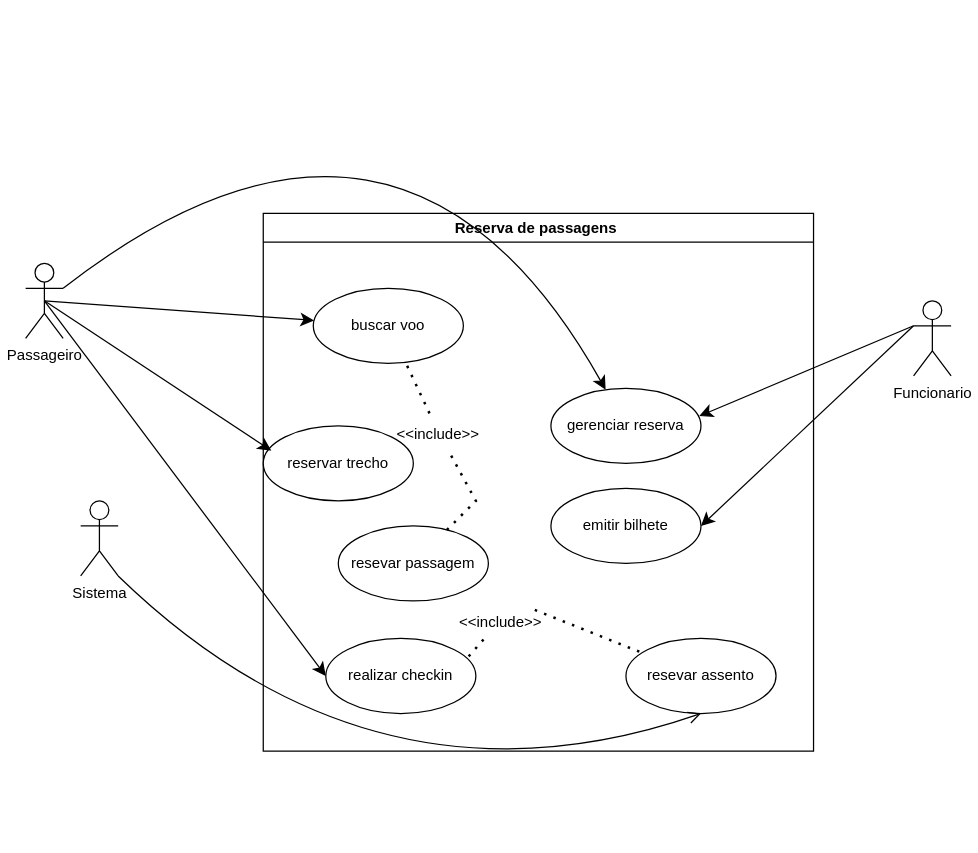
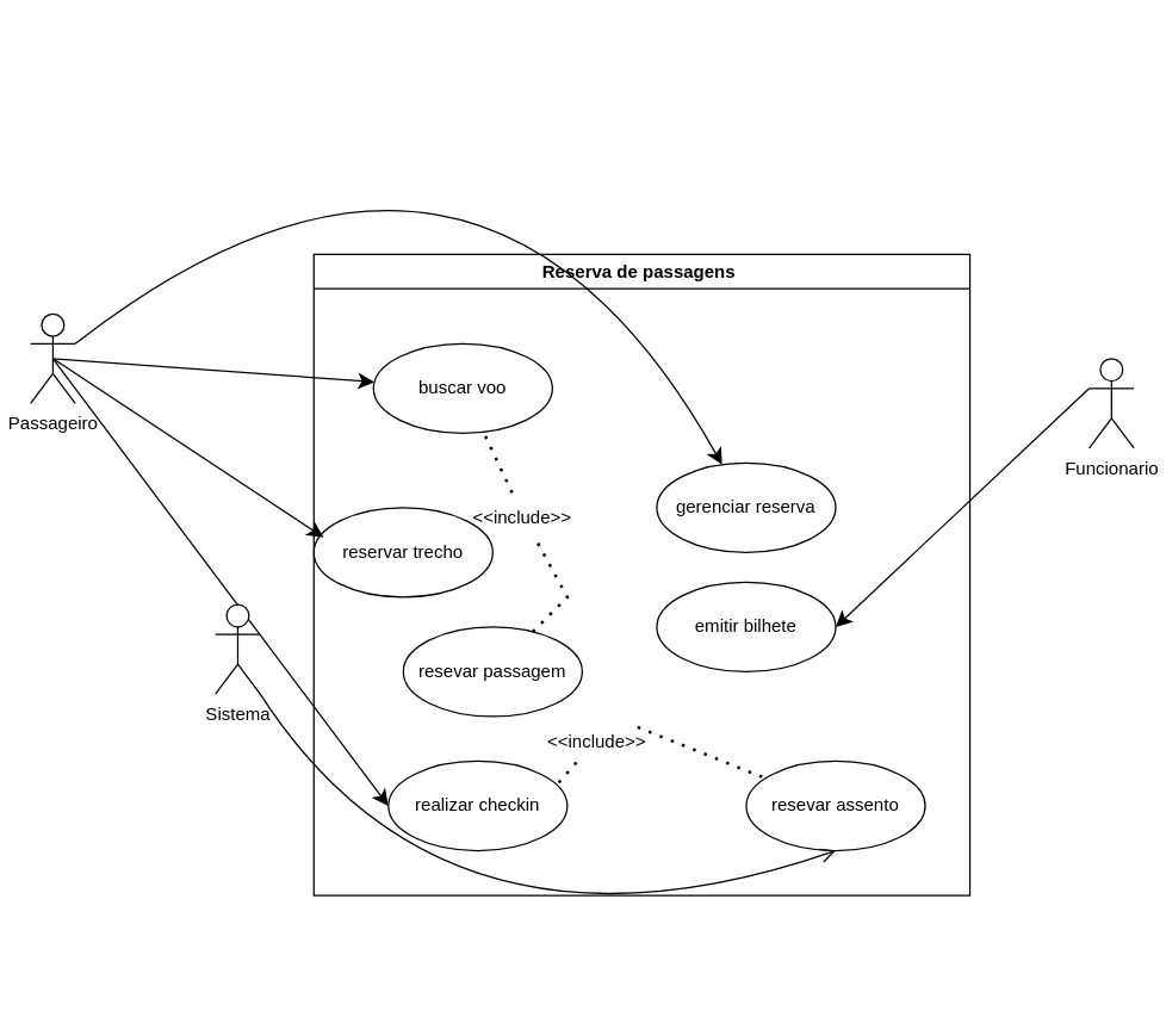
- <mxCell id="25" style="edgeStyle=none;curved=1;rounded=0;orthogonalLoop=1;jettySize=auto;html=1;exitX=0;exitY=0.333;exitDx=0;exitDy=0;exitPerimeter=0;entryX=0.989;entryY=0.369;entryDx=0;entryDy=0;entryPerimeter=0;fontSize=12;startSize=8;endSize=8;" edge="1" parent="1" source="21" target="6"><mxGeometry relative="1" as="geometry" /></mxCell>
- <mxCell id="23" value="Sistema&lt;div&gt;&lt;br/&gt;&lt;/div&gt;" style="shape=umlActor;verticalLabelPosition=bottom;verticalAlign=top;html=1;outlineConnect=0;" vertex="1" parent="1"><mxGeometry x="64" y="400" width="30" height="60" as="geometry" /></mxCell>
+ <mxCell id="23" value="Sistema&lt;div&gt;&lt;br/&gt;&lt;/div&gt;" style="shape=umlActor;verticalLabelPosition=bottom;verticalAlign=top;html=1;outlineConnect=0;" vertex="1" parent="1"><mxGeometry x="144" y="405" width="30" height="60" as="geometry" /></mxCell>
